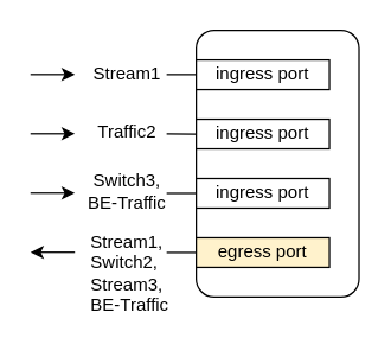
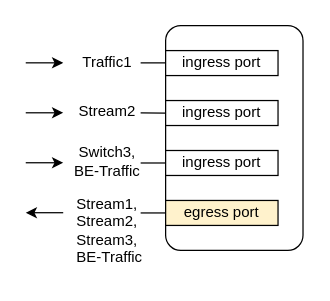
- <mxCell id="15" value="Stream1" style="text;html=1;align=center;verticalAlign=middle;resizable=0;points=[];autosize=1;strokeColor=none;fillColor=none;" parent="1" vertex="1"><mxGeometry x="50" y="35" width="70" height="30" as="geometry" /></mxCell>
+ <mxCell id="15" value="Traffic1" style="text;html=1;align=center;verticalAlign=middle;resizable=0;points=[];autosize=1;strokeColor=none;fillColor=none;" parent="1" vertex="1"><mxGeometry x="50" y="35" width="70" height="30" as="geometry" /></mxCell>
- <mxCell id="12" value="Traffic2" style="text;html=1;align=center;verticalAlign=middle;resizable=0;points=[];autosize=1;strokeColor=none;fillColor=none;" parent="1" vertex="1"><mxGeometry x="50" y="74" width="70" height="30" as="geometry" /></mxCell>
+ <mxCell id="12" value="Stream2" style="text;html=1;align=center;verticalAlign=middle;resizable=0;points=[];autosize=1;strokeColor=none;fillColor=none;" parent="1" vertex="1"><mxGeometry x="50" y="74" width="70" height="30" as="geometry" /></mxCell>
- <mxCell id="10" value="Stream1,&amp;nbsp;&lt;div&gt;&lt;span style=&quot;background-color: transparent; color: light-dark(rgb(0, 0, 0), rgb(255, 255, 255));&quot;&gt;Switch2,&amp;nbsp;&lt;/span&gt;&lt;div&gt;&lt;span style=&quot;background-color: transparent; color: light-dark(rgb(0, 0, 0), rgb(255, 255, 255));&quot;&gt;Stream3,&lt;/span&gt;&lt;/div&gt;&lt;/div&gt;&lt;div&gt;BE-Traffic&lt;/div&gt;" style="text;html=1;align=left;verticalAlign=middle;resizable=0;points=[];autosize=1;strokeColor=none;fillColor=none;" parent="1" vertex="1"><mxGeometry x="59" y="149" width="80" height="70" as="geometry" /></mxCell>
+ <mxCell id="10" value="Stream1,&amp;nbsp;&lt;div&gt;&lt;span style=&quot;background-color: transparent; color: light-dark(rgb(0, 0, 0), rgb(255, 255, 255));&quot;&gt;Stream2,&amp;nbsp;&lt;/span&gt;&lt;div&gt;&lt;span style=&quot;background-color: transparent; color: light-dark(rgb(0, 0, 0), rgb(255, 255, 255));&quot;&gt;Stream3,&lt;/span&gt;&lt;/div&gt;&lt;/div&gt;&lt;div&gt;BE-Traffic&lt;/div&gt;" style="text;html=1;align=left;verticalAlign=middle;resizable=0;points=[];autosize=1;strokeColor=none;fillColor=none;" parent="1" vertex="1"><mxGeometry x="59" y="149" width="80" height="70" as="geometry" /></mxCell>
